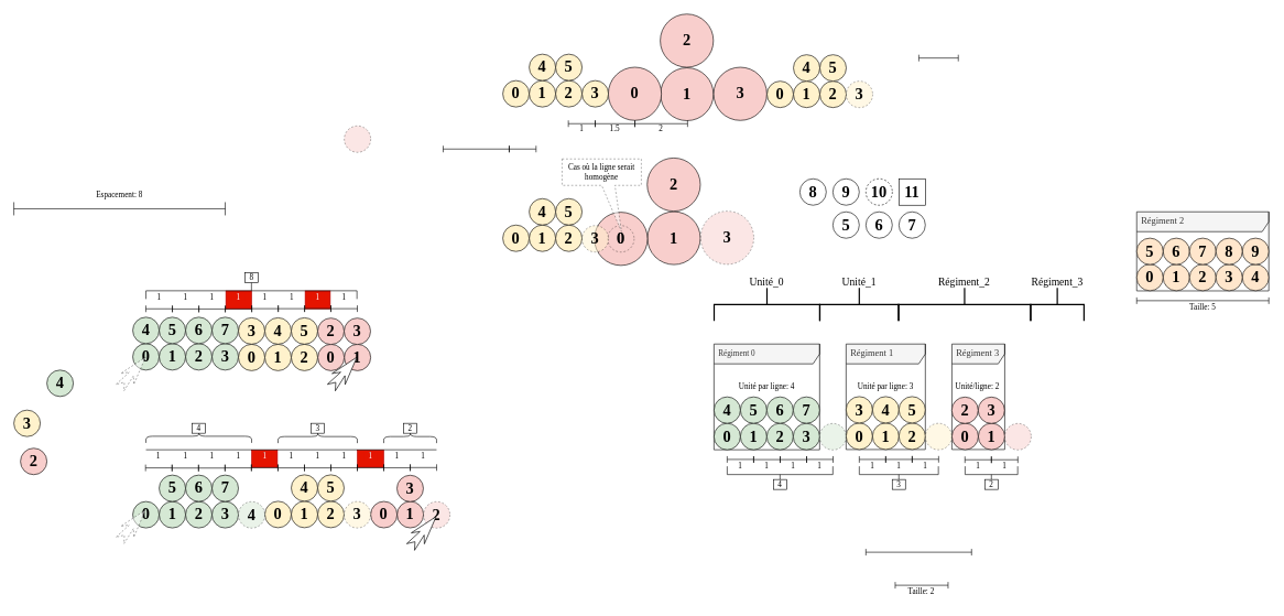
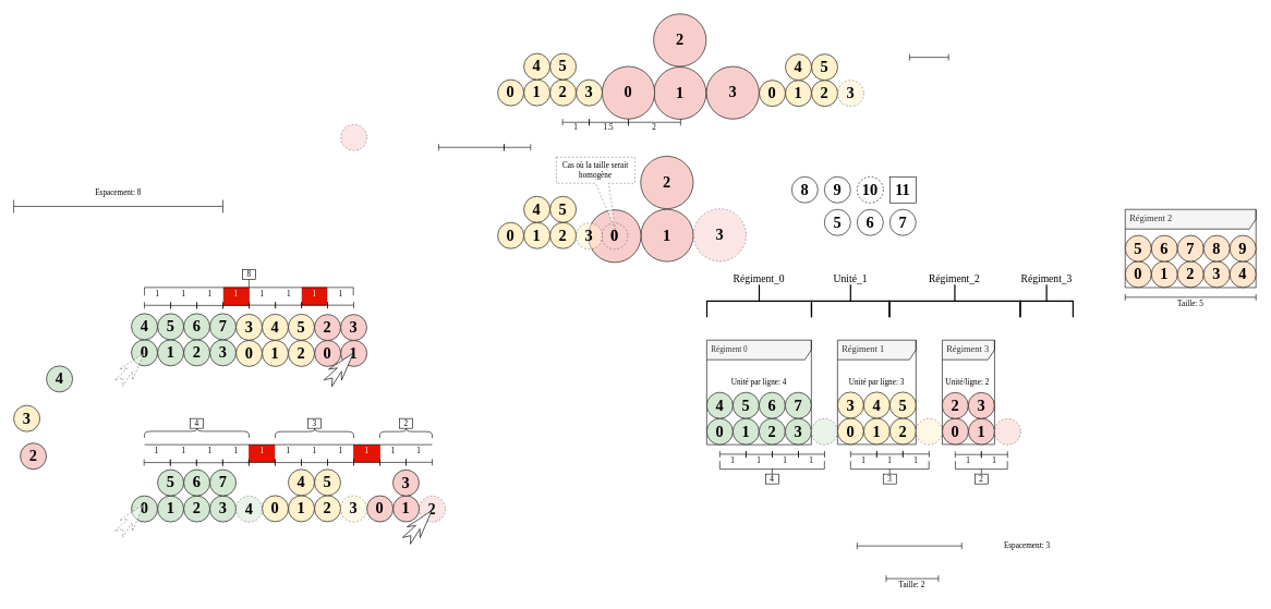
- <mxCell id="190" value="Cas où la ligne serait&lt;br&gt;homogène" style="shape=callout;whiteSpace=wrap;html=1;perimeter=calloutPerimeter;dashed=1;fontFamily=Times New Roman;fontSize=12;strokeColor=#000000;strokeWidth=1;opacity=50;position2=0.75;size=70;position=0.5;" vertex="1" parent="11"><mxGeometry x="850" y="240" width="120" height="110" as="geometry" /></mxCell>
+ <mxCell id="190" value="Cas où la taille serait&lt;br&gt;homogène" style="shape=callout;whiteSpace=wrap;html=1;perimeter=calloutPerimeter;dashed=1;fontFamily=Times New Roman;fontSize=12;strokeColor=#000000;strokeWidth=1;opacity=50;position2=0.75;size=70;position=0.5;" vertex="1" parent="11"><mxGeometry x="850" y="240" width="120" height="110" as="geometry" /></mxCell>
- <mxCell id="54" value="Unité_0" style="text;html=1;strokeColor=none;fillColor=none;align=center;verticalAlign=middle;whiteSpace=wrap;rounded=0;fontFamily=Times New Roman;fontSize=16;" vertex="1" parent="11"><mxGeometry x="1120.22" y="410.37" width="80" height="30" as="geometry" /></mxCell>
+ <mxCell id="54" value="Régiment_0" style="text;html=1;strokeColor=none;fillColor=none;align=center;verticalAlign=middle;whiteSpace=wrap;rounded=0;fontFamily=Times New Roman;fontSize=16;" vertex="1" parent="11"><mxGeometry x="1120.22" y="410.37" width="80" height="30" as="geometry" /></mxCell>
+ <mxCell id="59" value="Espacement: 3" style="text;html=1;strokeColor=none;fillColor=none;align=center;verticalAlign=middle;whiteSpace=wrap;rounded=0;fontFamily=Times New Roman;fontSize=12;" vertex="1" parent="11"><mxGeometry x="1530.04" y="820" width="80" height="30" as="geometry" /></mxCell>
